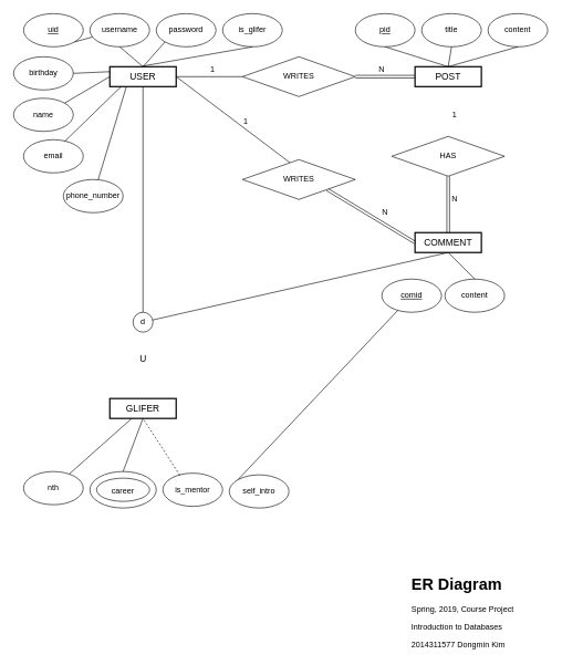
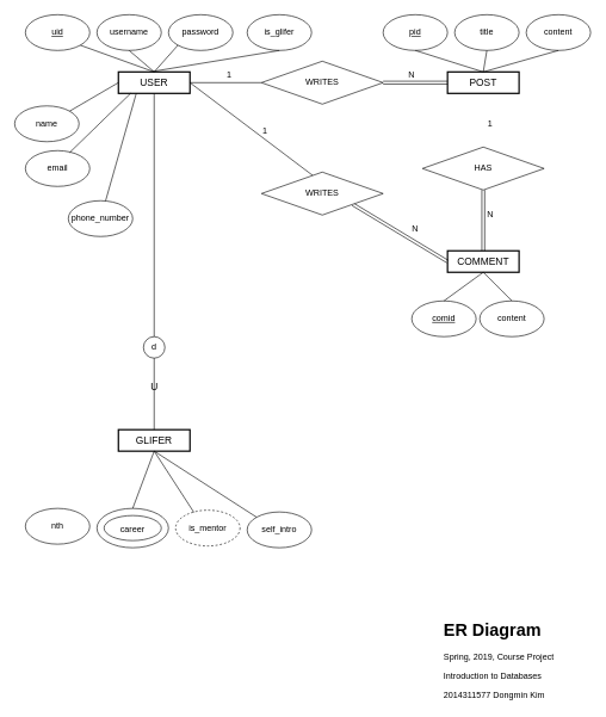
- <mxCell id="10" value="is_glifer" style="ellipse;whiteSpace=wrap;html=1;" parent="1" vertex="1"><mxGeometry x="335" y="20" width="90" height="50" as="geometry" /></mxCell>
+ <mxCell id="10" value="is_glifer" style="ellipse;whiteSpace=wrap;html=1;" parent="1" vertex="1"><mxGeometry x="345" y="20" width="90" height="50" as="geometry" /></mxCell>
- <mxCell id="17" value="" style="endArrow=none;html=1;exitX=1;exitY=1;exitDx=0;exitDy=0;" parent="1" source="13" target="12" edge="1"><mxGeometry width="50" height="50" relative="1" as="geometry"><mxPoint x="25" y="350" as="sourcePoint" /><mxPoint x="75" y="300" as="targetPoint" /></mxGeometry></mxCell>
+ <mxCell id="17" value="" style="endArrow=none;html=1;exitX=1;exitY=1;exitDx=0;exitDy=0;entryX=0.5;entryY=0;entryDx=0;entryDy=0;" parent="1" source="13" target="2" edge="1"><mxGeometry width="50" height="50" relative="1" as="geometry"><mxPoint x="25" y="350" as="sourcePoint" /><mxPoint x="75" y="300" as="targetPoint" /></mxGeometry></mxCell>
- <mxCell id="8" value="birthday" style="ellipse;whiteSpace=wrap;html=1;" parent="1" vertex="1"><mxGeometry x="20" y="85" width="90" height="50" as="geometry" /></mxCell>
- <mxCell id="37" value="" style="endArrow=none;html=1;entryX=1;entryY=0.5;entryDx=0;entryDy=0;exitX=0;exitY=0.25;exitDx=0;exitDy=0;" parent="1" source="2" target="8" edge="1"><mxGeometry width="50" height="50" relative="1" as="geometry"><mxPoint x="317" y="401" as="sourcePoint" /><mxPoint x="275" y="290" as="targetPoint" /></mxGeometry></mxCell>
- <mxCell id="9" value="phone_number" style="ellipse;whiteSpace=wrap;html=1;" parent="1" vertex="1"><mxGeometry x="95" y="270" width="90" height="50" as="geometry" /></mxCell>
+ <mxCell id="9" value="phone_number" style="ellipse;whiteSpace=wrap;html=1;" parent="1" vertex="1"><mxGeometry x="95" y="280" width="90" height="50" as="geometry" /></mxCell>
- <mxCell id="46" value="" style="endArrow=none;html=1;exitX=0.5;exitY=1;exitDx=0;exitDy=0;" parent="1" source="34" target="23" edge="1"><mxGeometry width="50" height="50" relative="1" as="geometry"><mxPoint x="695" y="225" as="sourcePoint" /><mxPoint x="695" y="150" as="targetPoint" /></mxGeometry></mxCell>
+ <mxCell id="46" value="" style="endArrow=none;html=1;entryX=0.5;entryY=0;entryDx=0;entryDy=0;exitX=0.5;exitY=1;exitDx=0;exitDy=0;" parent="1" source="34" target="26" edge="1"><mxGeometry width="50" height="50" relative="1" as="geometry"><mxPoint x="695" y="225" as="sourcePoint" /><mxPoint x="695" y="150" as="targetPoint" /></mxGeometry></mxCell>
- <mxCell id="33" value="" style="endArrow=none;html=1;exitX=0;exitY=0;exitDx=0;exitDy=0;" parent="1" source="4" target="26" edge="1"><mxGeometry width="50" height="50" relative="1" as="geometry"><mxPoint x="35" y="780" as="sourcePoint" /><mxPoint x="85" y="730" as="targetPoint" /></mxGeometry></mxCell>
+ <mxCell id="33" value="" style="endArrow=none;html=1;entryX=0.5;entryY=1;entryDx=0;entryDy=0;exitX=0;exitY=0;exitDx=0;exitDy=0;" parent="1" source="4" target="21" edge="1"><mxGeometry width="50" height="50" relative="1" as="geometry"><mxPoint x="35" y="780" as="sourcePoint" /><mxPoint x="85" y="730" as="targetPoint" /></mxGeometry></mxCell>
- <mxCell id="24" value="" style="endArrow=none;html=1;" parent="1" source="21" target="3" edge="1"><mxGeometry width="50" height="50" relative="1" as="geometry"><mxPoint x="215" y="345" as="sourcePoint" /><mxPoint x="215" y="130" as="targetPoint" /></mxGeometry></mxCell>
+ <mxCell id="24" value="" style="endArrow=none;html=1;entryX=0.5;entryY=1;entryDx=0;entryDy=0;" parent="1" source="21" target="23" edge="1"><mxGeometry width="50" height="50" relative="1" as="geometry"><mxPoint x="215" y="345" as="sourcePoint" /><mxPoint x="215" y="130" as="targetPoint" /></mxGeometry></mxCell>
- <mxCell id="32" value="" style="endArrow=none;html=1;entryX=0.5;entryY=1;entryDx=0;entryDy=0;exitX=0.284;exitY=0.062;exitDx=0;exitDy=0;exitPerimeter=0;dashed=1;" parent="1" source="5" target="21" edge="1"><mxGeometry width="50" height="50" relative="1" as="geometry"><mxPoint x="35" y="710" as="sourcePoint" /><mxPoint x="85" y="660" as="targetPoint" /></mxGeometry></mxCell>
+ <mxCell id="32" value="" style="endArrow=none;html=1;entryX=0.5;entryY=1;entryDx=0;entryDy=0;exitX=0.284;exitY=0.062;exitDx=0;exitDy=0;exitPerimeter=0;" parent="1" source="5" target="21" edge="1"><mxGeometry width="50" height="50" relative="1" as="geometry"><mxPoint x="35" y="710" as="sourcePoint" /><mxPoint x="85" y="660" as="targetPoint" /></mxGeometry></mxCell>
- <mxCell id="5" value="is_mentor" style="ellipse;whiteSpace=wrap;html=1;" parent="1" vertex="1"><mxGeometry x="245" y="712.5" width="90" height="50" as="geometry" /></mxCell>
+ <mxCell id="5" value="is_mentor" style="ellipse;whiteSpace=wrap;html=1;dashed=1;" parent="1" vertex="1"><mxGeometry x="245" y="712.5" width="90" height="50" as="geometry" /></mxCell>
